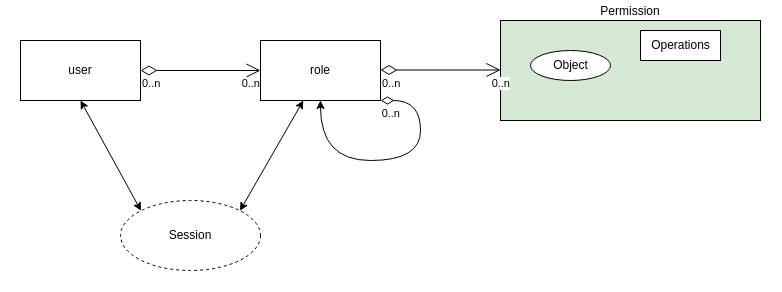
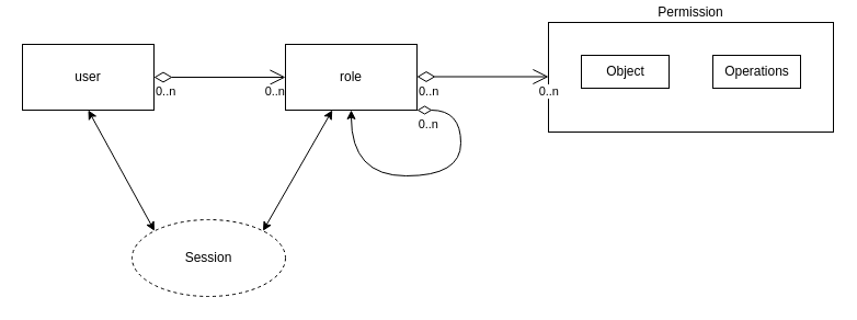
- <mxCell id="8" value="Operations" style="html=1;fontColor=#000000;" vertex="1" parent="1"><mxGeometry x="640" y="30" width="80" height="30" as="geometry" /></mxCell>
+ <mxCell id="8" value="Operations" style="html=1;fontColor=#000000;" vertex="1" parent="1"><mxGeometry x="650" y="50" width="80" height="30" as="geometry" /></mxCell>
- <mxCell id="7" value="Object" style="ellipse;html=1;fontColor=#000000;" vertex="1" parent="1"><mxGeometry x="530" y="50" width="80" height="30" as="geometry" /></mxCell>
+ <mxCell id="7" value="Object" style="html=1;fontColor=#000000;" vertex="1" parent="1"><mxGeometry x="530" y="50" width="80" height="30" as="geometry" /></mxCell>
- <mxCell id="6" value="Permission" style="rounded=0;whiteSpace=wrap;html=1;labelPosition=center;verticalLabelPosition=top;align=center;verticalAlign=bottom;labelBorderColor=none;fillColor=#d5e8d4;" vertex="1" parent="1"><mxGeometry x="500" y="20" width="260" height="100" as="geometry" /></mxCell>
+ <mxCell id="6" value="Permission" style="rounded=0;whiteSpace=wrap;html=1;labelPosition=center;verticalLabelPosition=top;align=center;verticalAlign=bottom;labelBorderColor=none;" vertex="1" parent="1"><mxGeometry x="500" y="20" width="260" height="100" as="geometry" /></mxCell>
